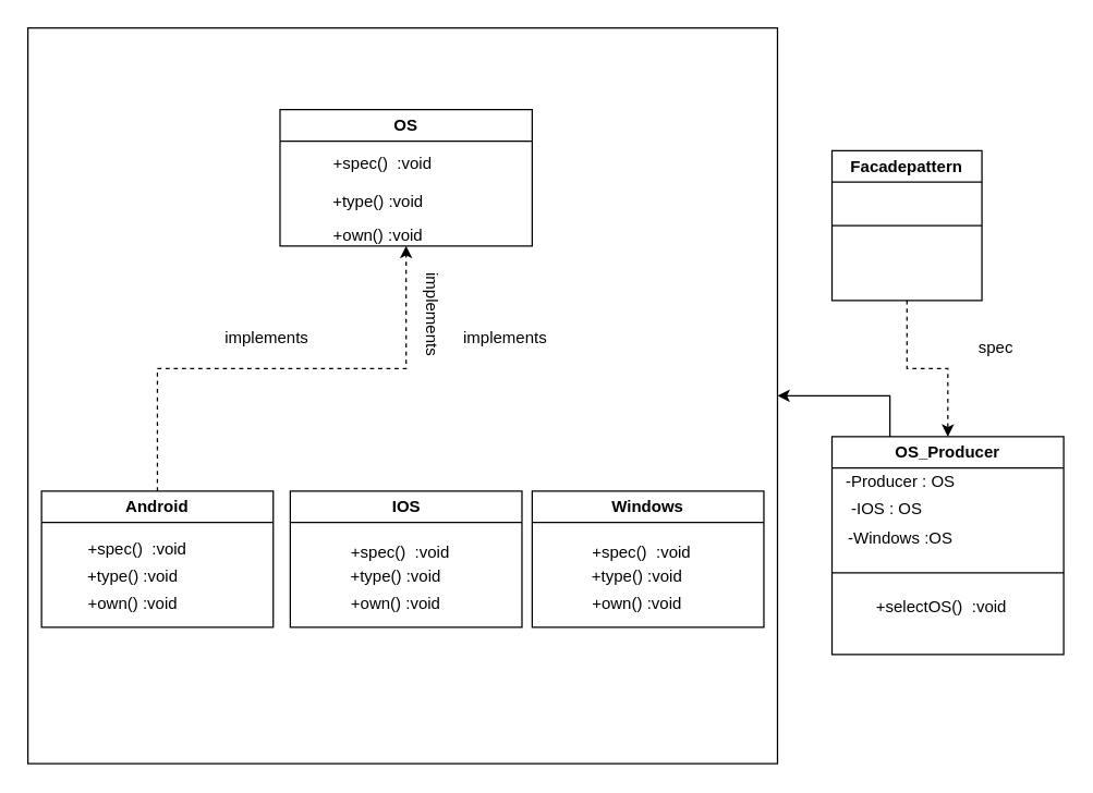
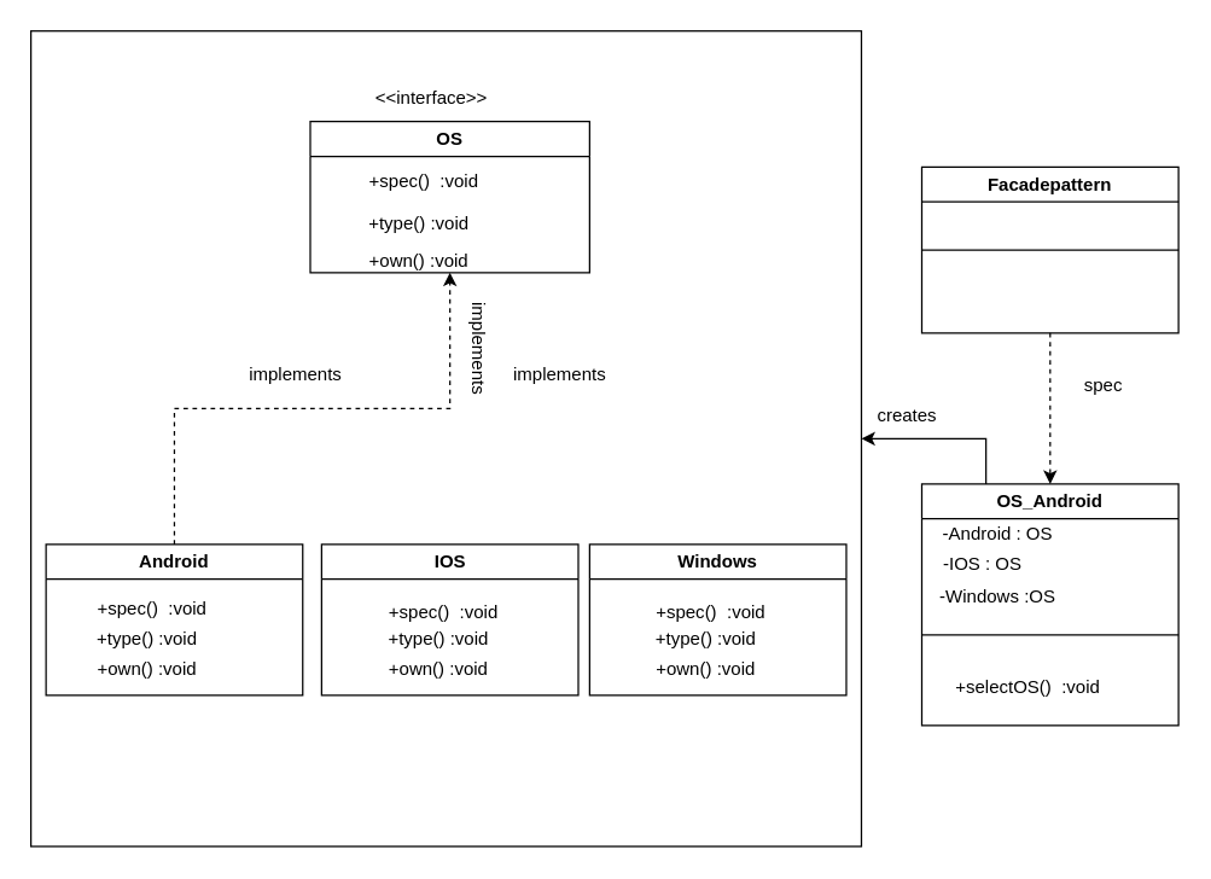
+ <mxCell id="17" value="&amp;lt;&amp;lt;interface&amp;gt;&amp;gt;" style="text;html=1;align=center;verticalAlign=middle;resizable=0;points=[];autosize=1;strokeColor=none;fillColor=none;" parent="1" vertex="1"><mxGeometry x="235" y="50" width="100" height="30" as="geometry" /></mxCell>
- <mxCell id="3" value="Facadepattern" style="swimlane;whiteSpace=wrap;html=1;" parent="1" vertex="1"><mxGeometry x="610" y="110" width="110" height="110" as="geometry" /></mxCell>
+ <mxCell id="3" value="Facadepattern" style="swimlane;whiteSpace=wrap;html=1;" parent="1" vertex="1"><mxGeometry x="610" y="110" width="170" height="110" as="geometry" /></mxCell>
+ <mxCell id="13" value="creates" style="text;html=1;align=center;verticalAlign=middle;resizable=0;points=[];autosize=1;strokeColor=none;fillColor=none;" parent="1" vertex="1"><mxGeometry x="570" y="260" width="60" height="30" as="geometry" /></mxCell>
- <mxCell id="5" value="OS_Producer" style="swimlane;whiteSpace=wrap;html=1;" parent="1" vertex="1"><mxGeometry x="610" y="320" width="170" height="160" as="geometry" /></mxCell>
+ <mxCell id="5" value="OS_Android" style="swimlane;whiteSpace=wrap;html=1;" parent="1" vertex="1"><mxGeometry x="610" y="320" width="170" height="160" as="geometry" /></mxCell>
- <mxCell id="7" value="-Producer : OS&lt;div&gt;&lt;br&gt;&lt;/div&gt;" style="text;html=1;align=center;verticalAlign=middle;resizable=0;points=[];autosize=1;strokeColor=none;fillColor=none;" parent="5" vertex="1"><mxGeometry y="20" width="100" height="40" as="geometry" /></mxCell>
+ <mxCell id="7" value="-Android : OS&lt;div&gt;&lt;br&gt;&lt;/div&gt;" style="text;html=1;align=center;verticalAlign=middle;resizable=0;points=[];autosize=1;strokeColor=none;fillColor=none;" parent="5" vertex="1"><mxGeometry y="20" width="100" height="40" as="geometry" /></mxCell>
- <mxCell id="6" value="+selectOS()&amp;nbsp; :void" style="text;html=1;align=center;verticalAlign=middle;resizable=0;points=[];autosize=1;strokeColor=none;fillColor=none;" parent="5" vertex="1"><mxGeometry x="20" y="110" width="120" height="30" as="geometry" /></mxCell>
+ <mxCell id="6" value="+selectOS()&amp;nbsp; :void" style="text;html=1;align=center;verticalAlign=middle;resizable=0;points=[];autosize=1;strokeColor=none;fillColor=none;" parent="5" vertex="1"><mxGeometry x="10" y="120" width="120" height="30" as="geometry" /></mxCell>
